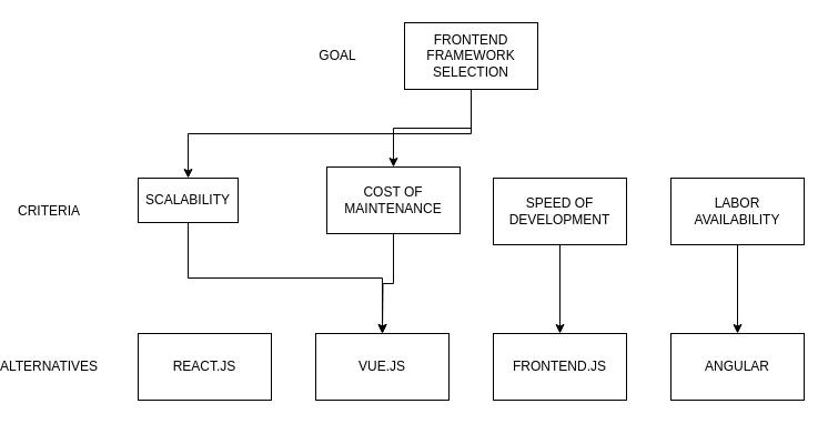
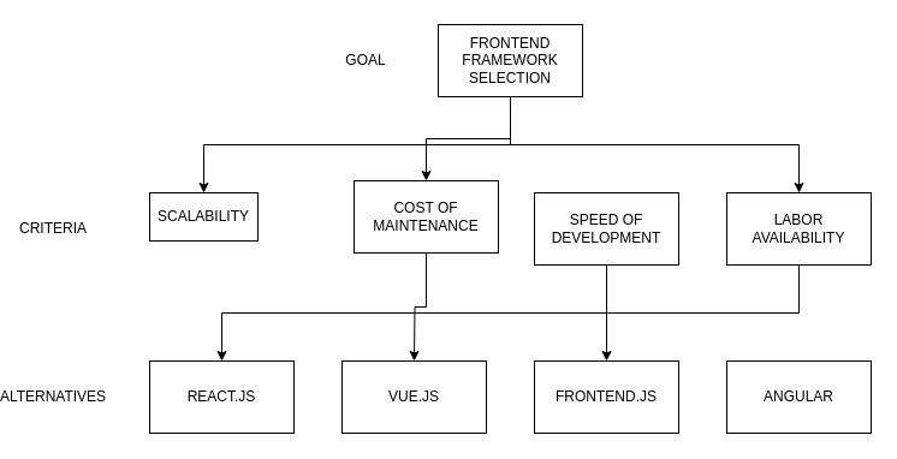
+ <mxCell id="4" style="edgeStyle=orthogonalEdgeStyle;rounded=0;orthogonalLoop=1;jettySize=auto;html=1;exitX=0.5;exitY=1;exitDx=0;exitDy=0;" edge="1" parent="1" source="5" target="7"><mxGeometry relative="1" as="geometry" /></mxCell>
- <mxCell id="12" style="edgeStyle=orthogonalEdgeStyle;rounded=0;orthogonalLoop=1;jettySize=auto;html=1;exitX=0.5;exitY=1;exitDx=0;exitDy=0;entryX=0.5;entryY=0;entryDx=0;entryDy=0;" edge="1" parent="1" source="13" target="18"><mxGeometry relative="1" as="geometry" /></mxCell>
- <mxCell id="6" style="edgeStyle=orthogonalEdgeStyle;rounded=0;orthogonalLoop=1;jettySize=auto;html=1;exitX=0.5;exitY=1;exitDx=0;exitDy=0;" edge="1" parent="1" source="7" target="20"><mxGeometry relative="1" as="geometry" /></mxCell>
+ <mxCell id="6" style="edgeStyle=orthogonalEdgeStyle;rounded=0;orthogonalLoop=1;jettySize=auto;html=1;exitX=0.5;exitY=1;exitDx=0;exitDy=0;" edge="1" parent="1" source="7" target="17"><mxGeometry relative="1" as="geometry" /></mxCell>
